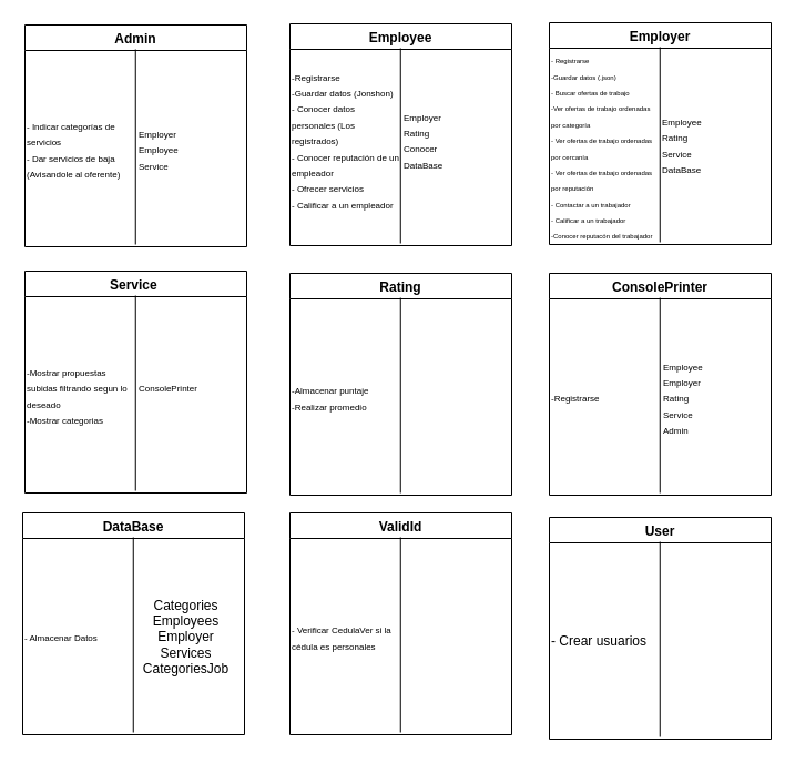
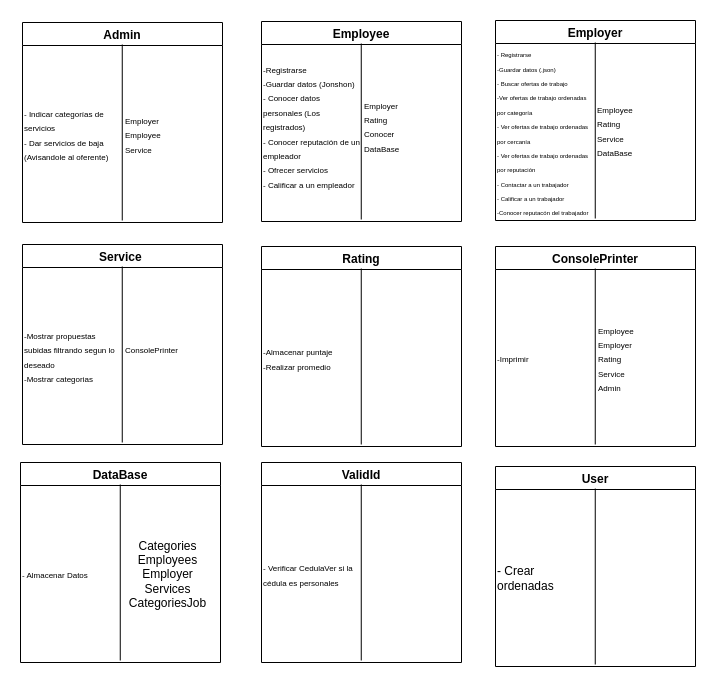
- <mxCell id="24" value="&lt;span style=&quot;font-size: 8px&quot;&gt;-Registrarse&lt;br&gt;&lt;/span&gt;" style="text;html=1;strokeColor=none;fillColor=none;align=left;verticalAlign=middle;whiteSpace=wrap;rounded=0;" parent="22" vertex="1"><mxGeometry y="24" width="99" height="176" as="geometry" /></mxCell>
+ <mxCell id="24" value="&lt;span style=&quot;font-size: 8px&quot;&gt;-Imprimir&lt;br&gt;&lt;/span&gt;" style="text;html=1;strokeColor=none;fillColor=none;align=left;verticalAlign=middle;whiteSpace=wrap;rounded=0;" parent="22" vertex="1"><mxGeometry y="24" width="99" height="176" as="geometry" /></mxCell>
- <mxCell id="36" value="- Crear usuarios&amp;nbsp;" style="text;html=1;strokeColor=none;fillColor=none;align=left;verticalAlign=middle;whiteSpace=wrap;rounded=0;" parent="34" vertex="1"><mxGeometry y="24" width="99" height="176" as="geometry" /></mxCell>
+ <mxCell id="36" value="- Crear ordenadas&amp;nbsp;" style="text;html=1;strokeColor=none;fillColor=none;align=left;verticalAlign=middle;whiteSpace=wrap;rounded=0;" parent="34" vertex="1"><mxGeometry y="24" width="99" height="176" as="geometry" /></mxCell>
